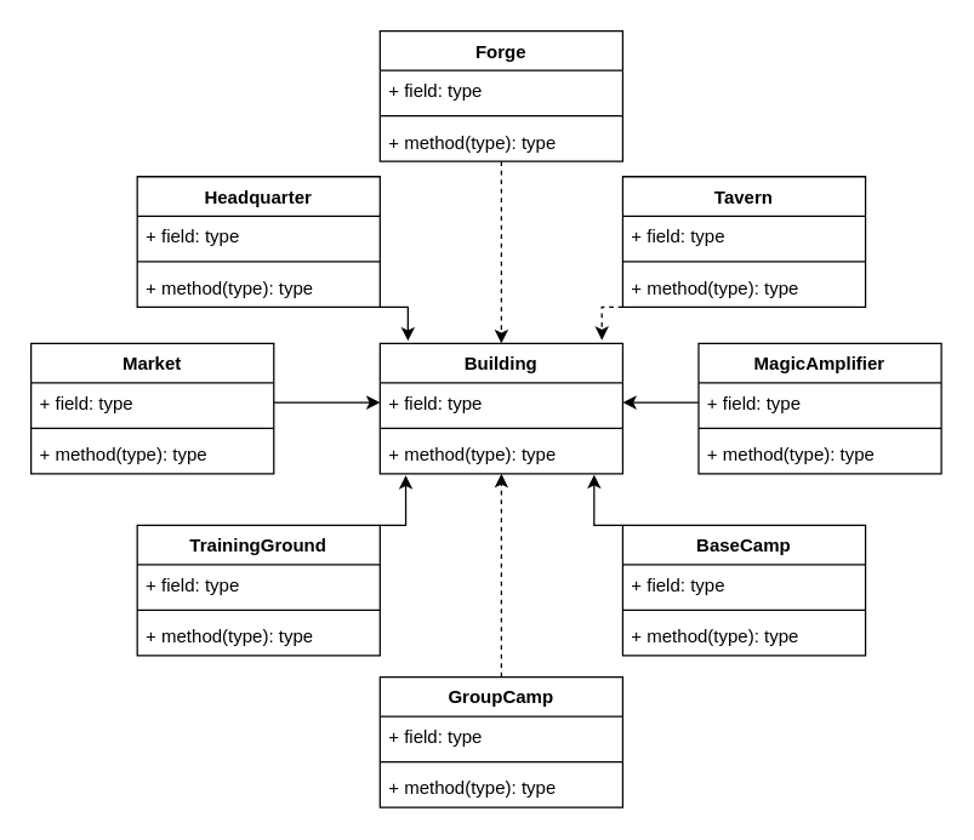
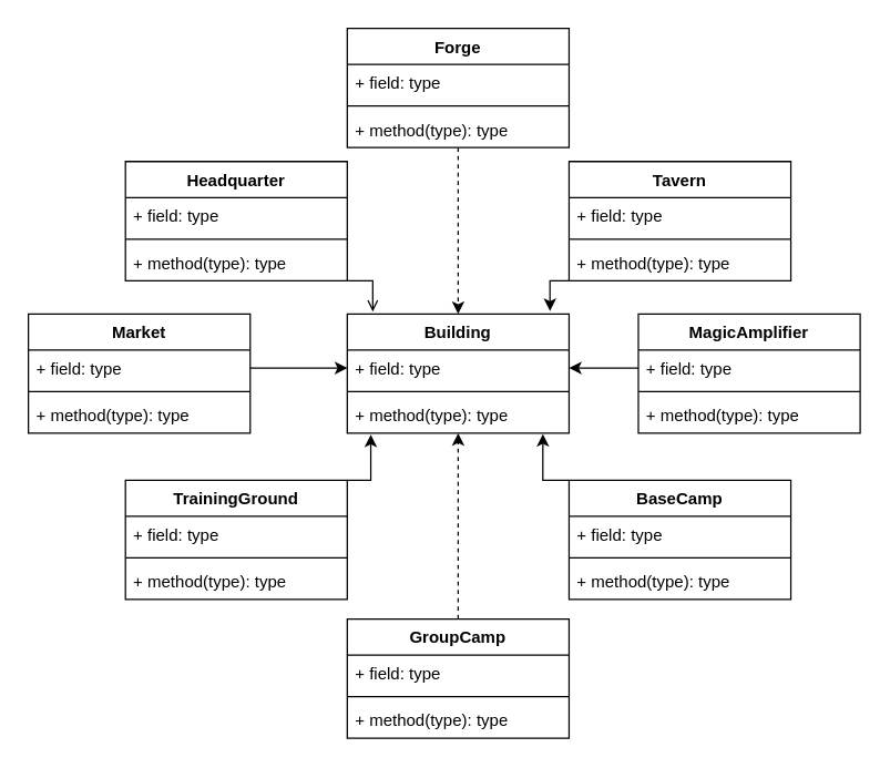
- <mxCell id="44" style="edgeStyle=orthogonalEdgeStyle;rounded=0;orthogonalLoop=1;jettySize=auto;html=1;exitX=0;exitY=1;exitDx=0;exitDy=0;entryX=0.914;entryY=-0.025;entryDx=0;entryDy=0;entryPerimeter=0;dashed=1;" edge="1" parent="1" source="11" target="2"><mxGeometry relative="1" as="geometry" /></mxCell>
+ <mxCell id="44" style="edgeStyle=orthogonalEdgeStyle;rounded=0;orthogonalLoop=1;jettySize=auto;html=1;exitX=0;exitY=1;exitDx=0;exitDy=0;entryX=0.914;entryY=-0.025;entryDx=0;entryDy=0;entryPerimeter=0;" edge="1" parent="1" source="11" target="2"><mxGeometry relative="1" as="geometry" /></mxCell>
- <mxCell id="45" style="edgeStyle=orthogonalEdgeStyle;rounded=0;orthogonalLoop=1;jettySize=auto;html=1;exitX=1;exitY=1;exitDx=0;exitDy=0;entryX=0.115;entryY=-0.02;entryDx=0;entryDy=0;entryPerimeter=0;" edge="1" parent="1" source="36" target="2"><mxGeometry relative="1" as="geometry" /></mxCell>
+ <mxCell id="45" style="edgeStyle=orthogonalEdgeStyle;rounded=0;orthogonalLoop=1;jettySize=auto;html=1;exitX=1;exitY=1;exitDx=0;exitDy=0;entryX=0.115;entryY=-0.02;entryDx=0;entryDy=0;entryPerimeter=0;endArrow=open;" edge="1" parent="1" source="36" target="2"><mxGeometry relative="1" as="geometry" /></mxCell>
